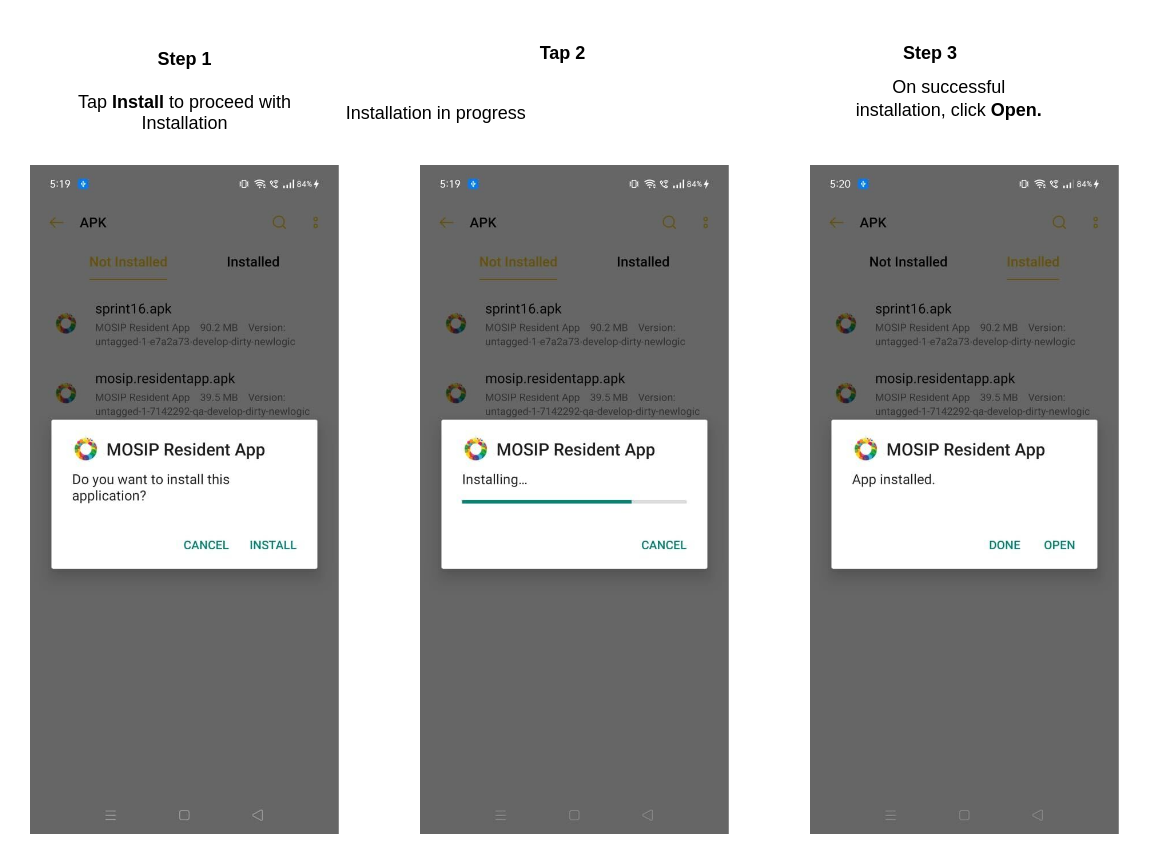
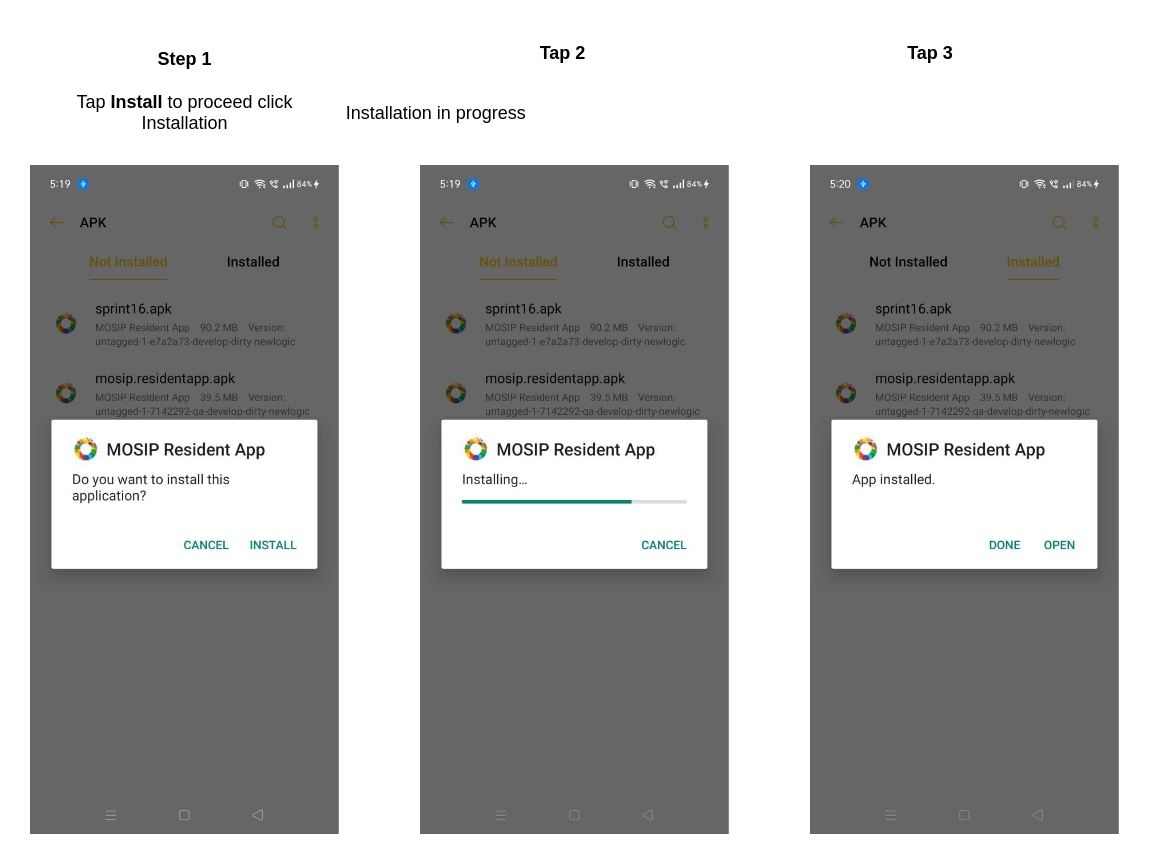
- <mxCell id="8" value="&lt;b&gt;Step 3&lt;/b&gt;" style="text;html=1;strokeColor=none;fillColor=none;align=center;verticalAlign=middle;whiteSpace=wrap;rounded=0;" vertex="1" parent="1"><mxGeometry x="590" y="20" width="60" height="30" as="geometry" /></mxCell>
+ <mxCell id="8" value="&lt;b&gt;Tap 3&lt;/b&gt;" style="text;html=1;strokeColor=none;fillColor=none;align=center;verticalAlign=middle;whiteSpace=wrap;rounded=0;" vertex="1" parent="1"><mxGeometry x="590" y="20" width="60" height="30" as="geometry" /></mxCell>
- <mxCell id="2" value="&lt;b&gt;Step 1&lt;br&gt;&lt;br&gt;&lt;/b&gt;Tap &lt;b&gt;Install &lt;/b&gt;to proceed with Installation" style="text;html=1;strokeColor=none;fillColor=none;align=center;verticalAlign=middle;whiteSpace=wrap;rounded=0;" vertex="1" parent="1"><mxGeometry x="47.92" y="40" width="150" height="40" as="geometry" /></mxCell>
+ <mxCell id="2" value="&lt;b&gt;Step 1&lt;br&gt;&lt;br&gt;&lt;/b&gt;Tap &lt;b&gt;Install &lt;/b&gt;to proceed click Installation" style="text;html=1;strokeColor=none;fillColor=none;align=center;verticalAlign=middle;whiteSpace=wrap;rounded=0;" vertex="1" parent="1"><mxGeometry x="47.92" y="40" width="150" height="40" as="geometry" /></mxCell>
- <mxCell id="3" value="On successful installation, click&lt;b&gt; Open.&lt;/b&gt;" style="text;html=1;strokeColor=none;fillColor=none;align=center;verticalAlign=middle;whiteSpace=wrap;rounded=0;" vertex="1" parent="1"><mxGeometry x="565" y="50" width="135" height="30" as="geometry" /></mxCell>
